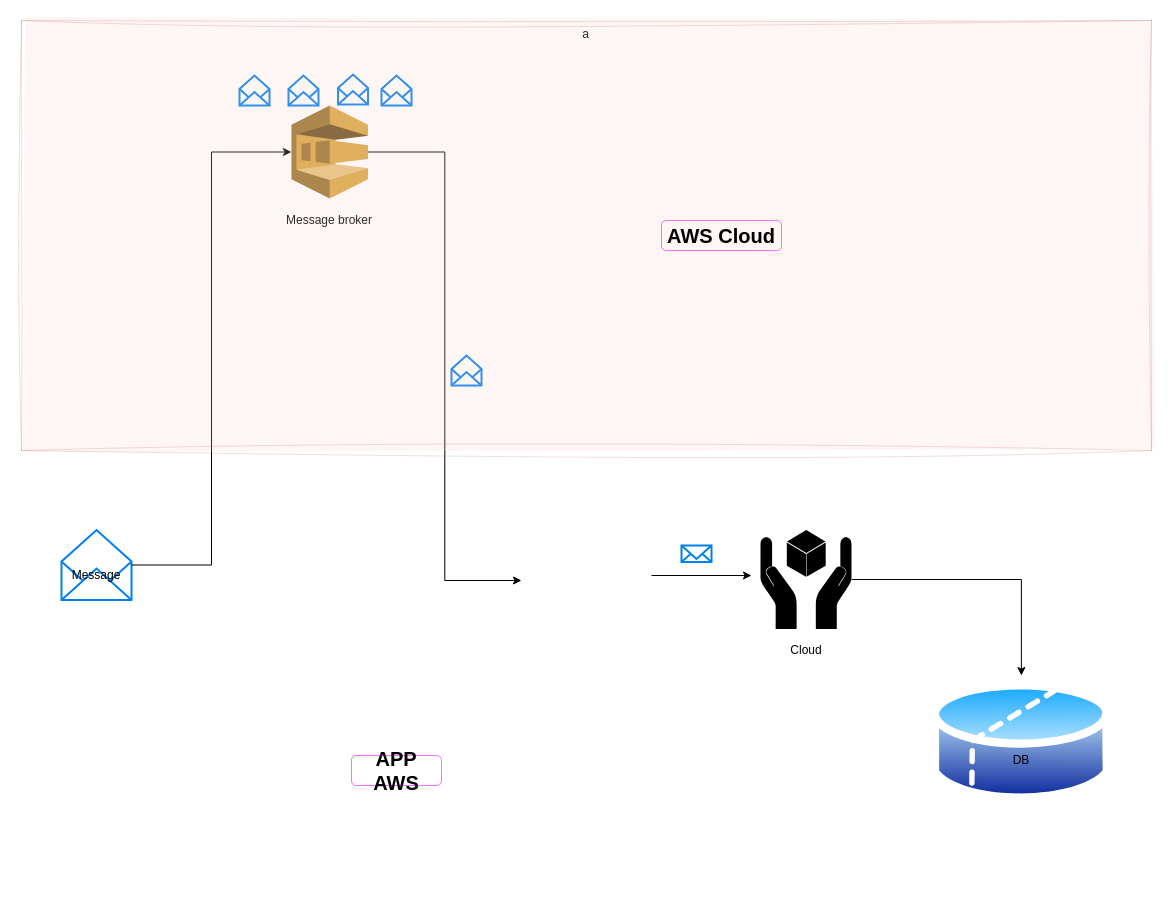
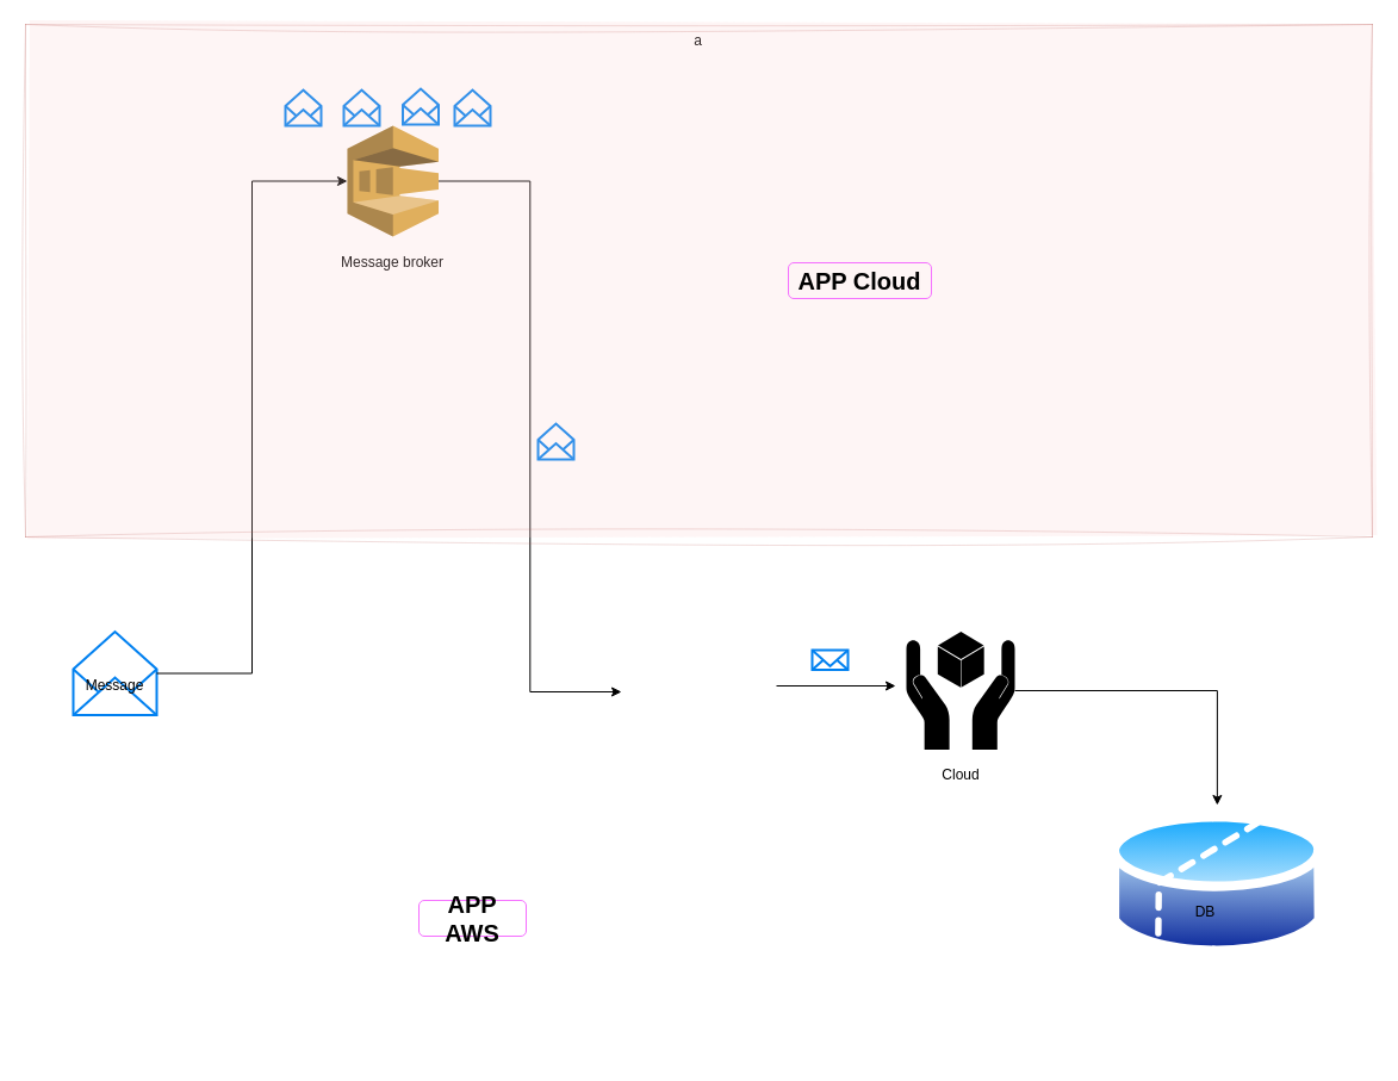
- <mxCell id="24" value="AWS Cloud" style="text;strokeColor=#F570FF;align=center;fillColor=none;html=1;verticalAlign=middle;whiteSpace=wrap;rounded=1;strokeWidth=1;perimeterSpacing=10;fontStyle=1;fontSize=20;" vertex="1" parent="2"><mxGeometry x="641" y="200" width="120" height="30" as="geometry" /></mxCell>
+ <mxCell id="24" value="APP Cloud" style="text;strokeColor=#F570FF;align=center;fillColor=none;html=1;verticalAlign=middle;whiteSpace=wrap;rounded=1;strokeWidth=1;perimeterSpacing=10;fontStyle=1;fontSize=20;" vertex="1" parent="2"><mxGeometry x="641" y="200" width="120" height="30" as="geometry" /></mxCell>
- <mxCell id="11" value="DB" style="text;strokeColor=none;align=center;fillColor=none;html=1;verticalAlign=middle;whiteSpace=wrap;rounded=0;" vertex="1" parent="2"><mxGeometry x="970.86" y="725" width="60" height="30" as="geometry" /></mxCell>
+ <mxCell id="11" value="DB" style="text;strokeColor=none;align=center;fillColor=none;html=1;verticalAlign=middle;whiteSpace=wrap;rounded=0;" vertex="1" parent="2"><mxGeometry x="960.86" y="730" width="60" height="30" as="geometry" /></mxCell>
